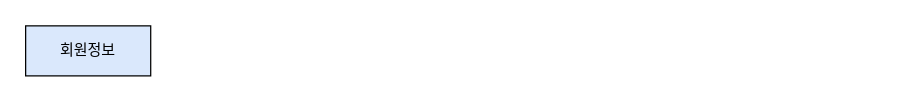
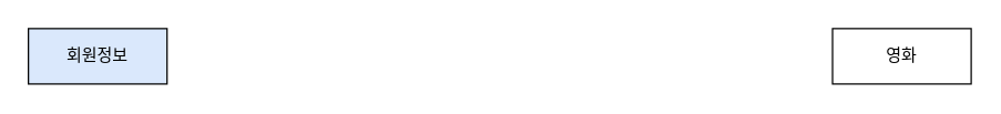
+ <mxCell id="3" value="영화" style="whiteSpace=wrap;html=1;align=center;" vertex="1" parent="1"><mxGeometry x="600" y="20" width="100" height="40" as="geometry" /></mxCell>
